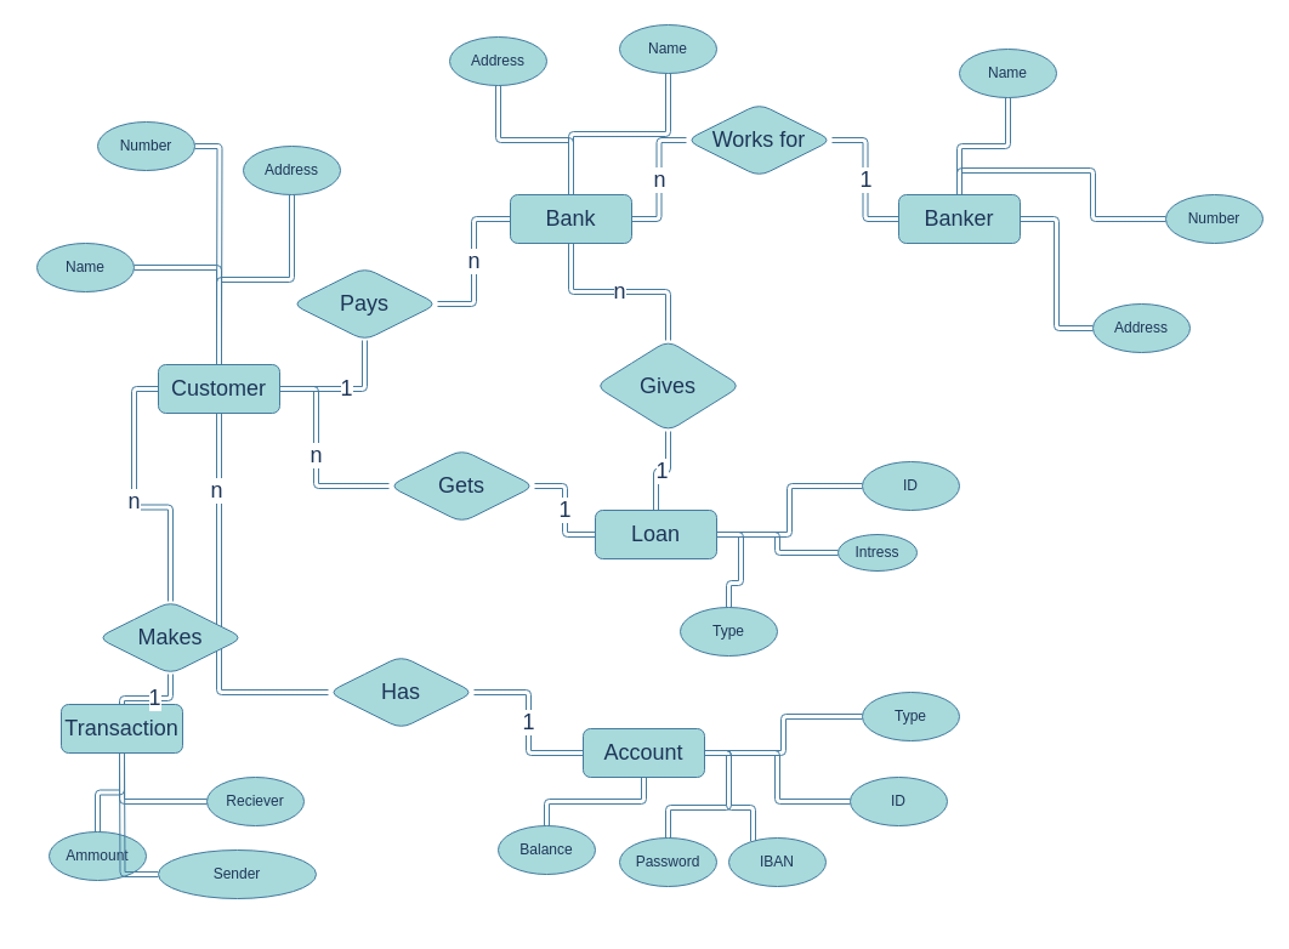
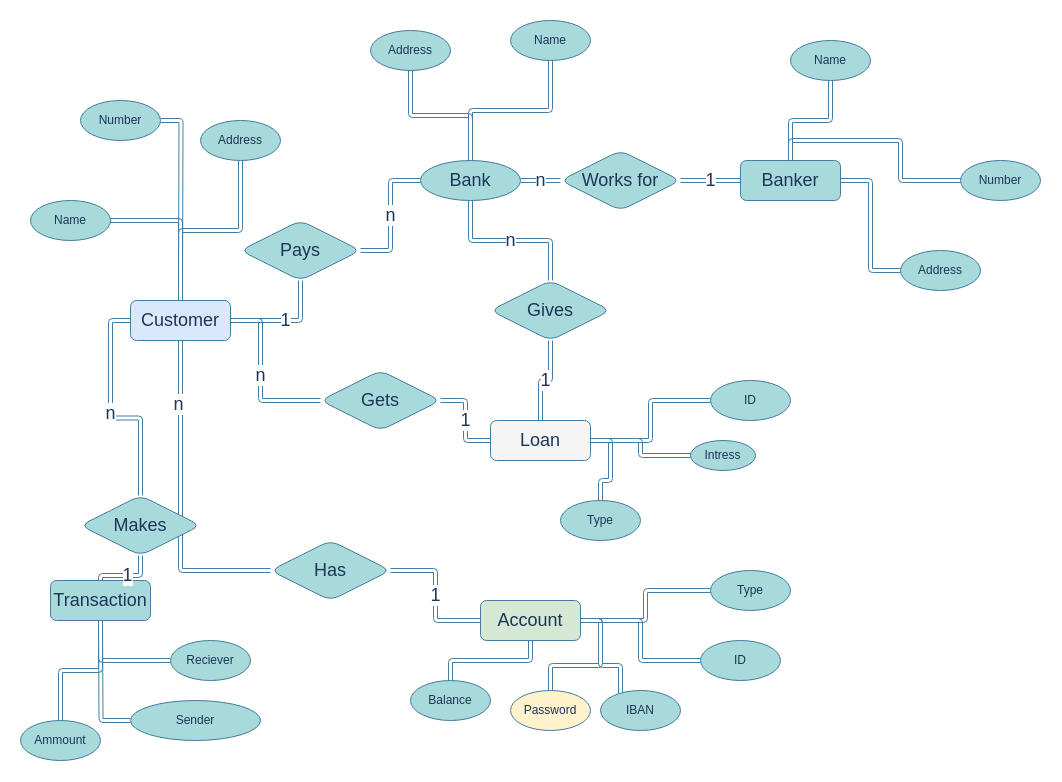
- <mxCell id="8" value="Works for" style="shape=rhombus;perimeter=rhombusPerimeter;whiteSpace=wrap;html=1;align=center;rounded=1;fontSize=18;fontColor=#1D3557;strokeColor=#457B9D;fillColor=#A8DADC;" vertex="1" parent="1"><mxGeometry x="565" y="85" width="120" height="60" as="geometry" /></mxCell>
+ <mxCell id="8" value="Works for" style="shape=rhombus;perimeter=rhombusPerimeter;whiteSpace=wrap;html=1;align=center;rounded=1;fontSize=18;fontColor=#1D3557;strokeColor=#457B9D;fillColor=#A8DADC;" vertex="1" parent="1"><mxGeometry x="560" y="150" width="120" height="60" as="geometry" /></mxCell>
- <mxCell id="4" value="&lt;font style=&quot;font-size: 18px&quot;&gt;Bank&lt;/font&gt;" style="whiteSpace=wrap;html=1;align=center;rounded=1;fontColor=#1D3557;strokeColor=#457B9D;fillColor=#A8DADC;" vertex="1" parent="1"><mxGeometry x="420" y="160" width="100" height="40" as="geometry" /></mxCell>
+ <mxCell id="4" value="&lt;font style=&quot;font-size: 18px&quot;&gt;Bank&lt;/font&gt;" style="ellipse;whiteSpace=wrap;html=1;align=center;fontColor=#1D3557;strokeColor=#457B9D;fillColor=#A8DADC;" vertex="1" parent="1"><mxGeometry x="420" y="160" width="100" height="40" as="geometry" /></mxCell>
- <mxCell id="20" value="Gives" style="shape=rhombus;perimeter=rhombusPerimeter;whiteSpace=wrap;html=1;align=center;rounded=1;fontSize=18;fontColor=#1D3557;strokeColor=#457B9D;fillColor=#A8DADC;" vertex="1" parent="1"><mxGeometry x="490" y="280" width="120" height="75" as="geometry" /></mxCell>
+ <mxCell id="20" value="Gives" style="shape=rhombus;perimeter=rhombusPerimeter;whiteSpace=wrap;html=1;align=center;rounded=1;fontSize=18;fontColor=#1D3557;strokeColor=#457B9D;fillColor=#A8DADC;" vertex="1" parent="1"><mxGeometry x="490" y="280" width="120" height="60" as="geometry" /></mxCell>
- <mxCell id="16" value="&lt;font style=&quot;font-size: 18px&quot;&gt;Customer&lt;/font&gt;" style="whiteSpace=wrap;html=1;align=center;rounded=1;fontColor=#1D3557;strokeColor=#457B9D;fillColor=#A8DADC;" vertex="1" parent="1"><mxGeometry x="130" y="300" width="100" height="40" as="geometry" /></mxCell>
+ <mxCell id="16" value="&lt;font style=&quot;font-size: 18px&quot;&gt;Customer&lt;/font&gt;" style="whiteSpace=wrap;html=1;align=center;rounded=1;fontColor=#1D3557;strokeColor=#457B9D;fillColor=#dae8fc;" vertex="1" parent="1"><mxGeometry x="130" y="300" width="100" height="40" as="geometry" /></mxCell>
- <mxCell id="10" value="&lt;font style=&quot;font-size: 18px&quot;&gt;Loan&lt;/font&gt;" style="whiteSpace=wrap;html=1;align=center;rounded=1;fontColor=#1D3557;strokeColor=#457B9D;fillColor=#A8DADC;" vertex="1" parent="1"><mxGeometry x="490" y="420" width="100" height="40" as="geometry" /></mxCell>
+ <mxCell id="10" value="&lt;font style=&quot;font-size: 18px&quot;&gt;Loan&lt;/font&gt;" style="whiteSpace=wrap;html=1;align=center;rounded=1;fontColor=#1D3557;strokeColor=#457B9D;fillColor=#f5f5f5;" vertex="1" parent="1"><mxGeometry x="490" y="420" width="100" height="40" as="geometry" /></mxCell>
- <mxCell id="11" value="&lt;font style=&quot;font-size: 18px&quot;&gt;Account&lt;/font&gt;" style="whiteSpace=wrap;html=1;align=center;rounded=1;fontColor=#1D3557;strokeColor=#457B9D;fillColor=#A8DADC;" vertex="1" parent="1"><mxGeometry x="480" y="600" width="100" height="40" as="geometry" /></mxCell>
+ <mxCell id="11" value="&lt;font style=&quot;font-size: 18px&quot;&gt;Account&lt;/font&gt;" style="whiteSpace=wrap;html=1;align=center;rounded=1;fontColor=#1D3557;strokeColor=#457B9D;fillColor=#d5e8d4;" vertex="1" parent="1"><mxGeometry x="480" y="600" width="100" height="40" as="geometry" /></mxCell>
- <mxCell id="38" value="Ammount" style="ellipse;whiteSpace=wrap;html=1;fillColor=#A8DADC;strokeColor=#457B9D;fontColor=#1D3557;rounded=1;" vertex="1" parent="1"><mxGeometry x="40" y="685" width="80" height="40" as="geometry" /></mxCell>
+ <mxCell id="38" value="Ammount" style="ellipse;whiteSpace=wrap;html=1;fillColor=#A8DADC;strokeColor=#457B9D;fontColor=#1D3557;rounded=1;" vertex="1" parent="1"><mxGeometry x="20" y="720" width="80" height="40" as="geometry" /></mxCell>
- <mxCell id="32" value="Password" style="ellipse;whiteSpace=wrap;html=1;fillColor=#A8DADC;strokeColor=#457B9D;fontColor=#1D3557;rounded=1;" vertex="1" parent="1"><mxGeometry x="510" y="690" width="80" height="40" as="geometry" /></mxCell>
+ <mxCell id="32" value="Password" style="ellipse;whiteSpace=wrap;html=1;fillColor=#fff2cc;strokeColor=#457B9D;fontColor=#1D3557;rounded=1;" vertex="1" parent="1"><mxGeometry x="510" y="690" width="80" height="40" as="geometry" /></mxCell>
